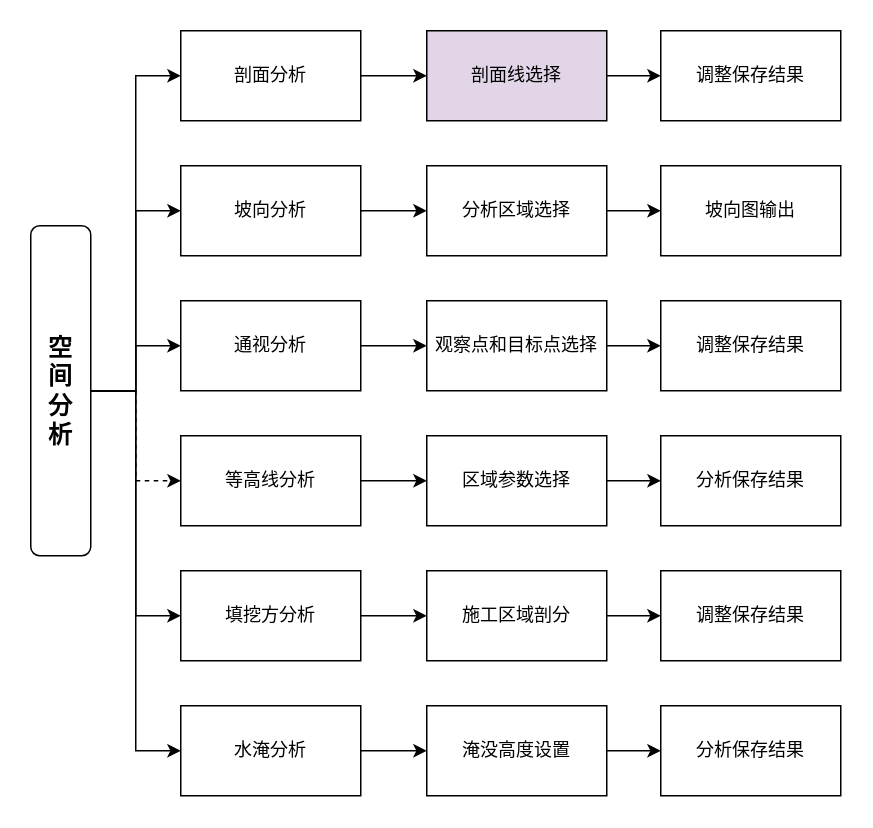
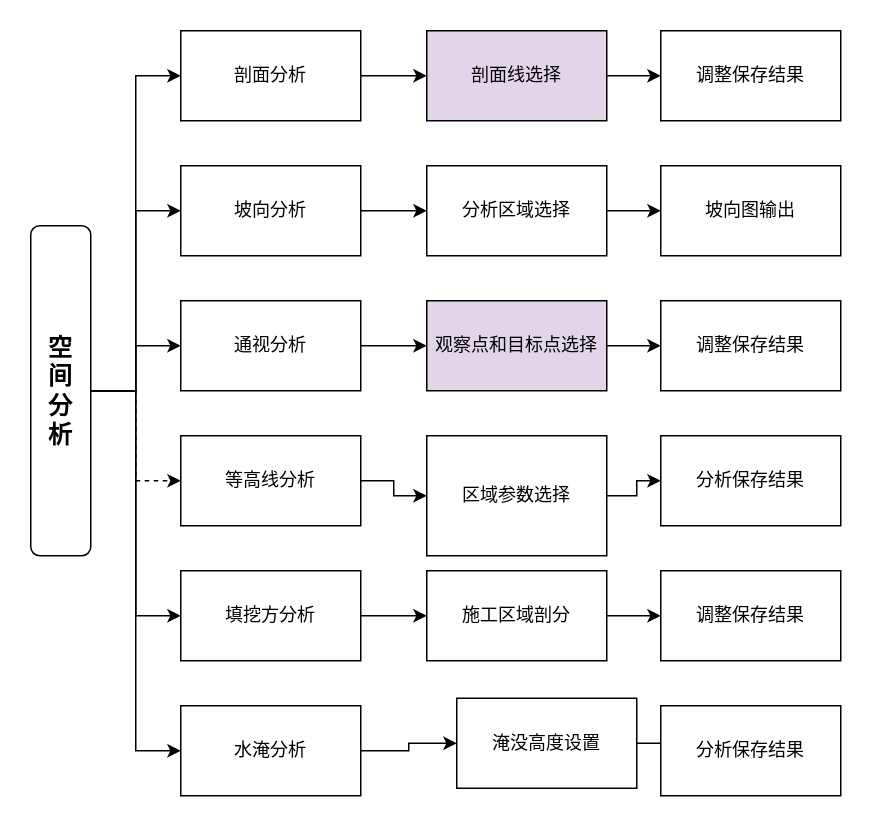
- <mxCell id="15" value="观察点和目标点选择" style="rounded=0;whiteSpace=wrap;html=1;" vertex="1" parent="1"><mxGeometry x="284" y="200" width="120" height="60" as="geometry" /></mxCell>
+ <mxCell id="15" value="观察点和目标点选择" style="rounded=0;whiteSpace=wrap;html=1;fillColor=#e1d5e7;" vertex="1" parent="1"><mxGeometry x="284" y="200" width="120" height="60" as="geometry" /></mxCell>
- <mxCell id="20" value="区域参数选择" style="rounded=0;whiteSpace=wrap;html=1;" vertex="1" parent="1"><mxGeometry x="284" y="290" width="120" height="60" as="geometry" /></mxCell>
+ <mxCell id="20" value="区域参数选择" style="rounded=0;whiteSpace=wrap;html=1;" vertex="1" parent="1"><mxGeometry x="284" y="290" width="120" height="80" as="geometry" /></mxCell>
- <mxCell id="37" value="淹没高度设置" style="rounded=0;whiteSpace=wrap;html=1;" vertex="1" parent="1"><mxGeometry x="284" y="470" width="120" height="60" as="geometry" /></mxCell>
+ <mxCell id="37" value="淹没高度设置" style="rounded=0;whiteSpace=wrap;html=1;" vertex="1" parent="1"><mxGeometry x="304" y="465" width="120" height="60" as="geometry" /></mxCell>
